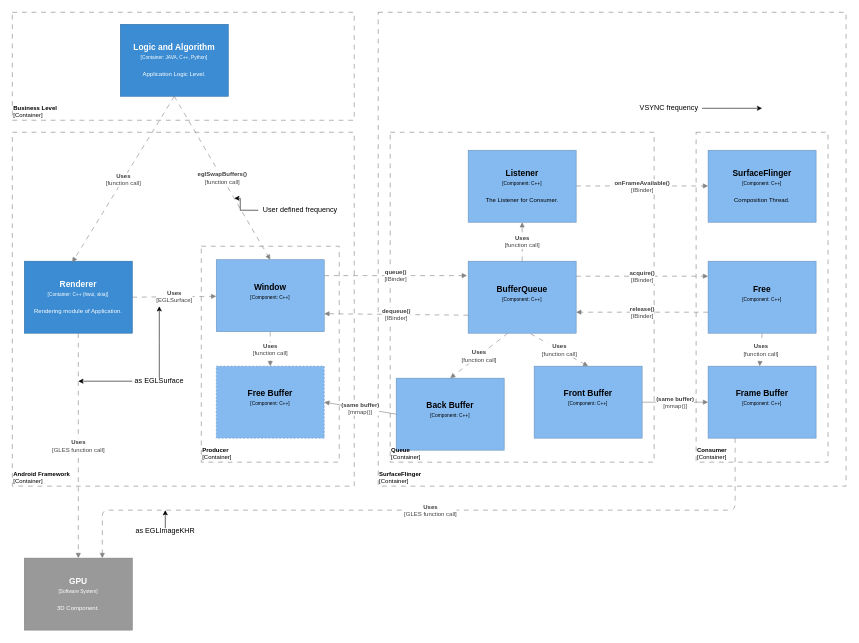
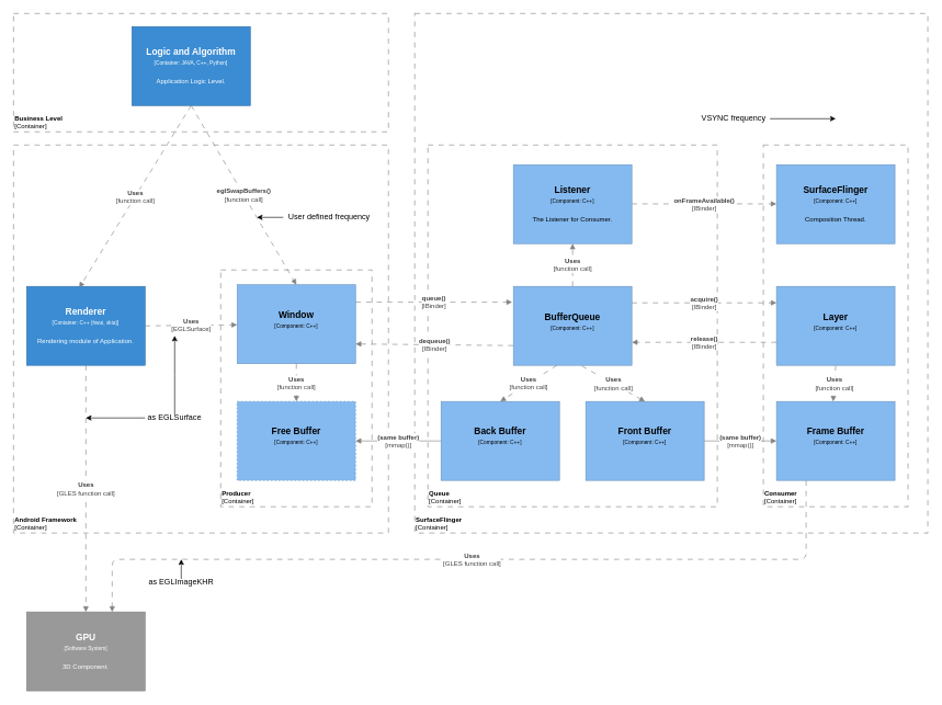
- <mxCell id="34" value="User defined frequency" style="text;html=1;strokeColor=none;fillColor=none;align=center;verticalAlign=middle;whiteSpace=wrap;rounded=0;" parent="1" vertex="1"><mxGeometry x="430" y="340" width="140" height="20" as="geometry" /></mxCell>
+ <mxCell id="34" value="User defined frequency" style="text;html=1;strokeColor=none;fillColor=none;align=center;verticalAlign=middle;whiteSpace=wrap;rounded=0;" parent="1" vertex="1"><mxGeometry x="430" y="320" width="140" height="20" as="geometry" /></mxCell>
- <mxCell id="9" value="&lt;div&gt;&lt;span style=&quot;font-size: 14px&quot;&gt;&lt;b&gt;Free&lt;/b&gt;&lt;/span&gt;&lt;/div&gt;&lt;div&gt;&lt;span style=&quot;font-size: 8px&quot;&gt;[Component: C++]&lt;/span&gt;&lt;/div&gt;&lt;div&gt;&lt;span style=&quot;font-size: 8px&quot;&gt;&lt;br&gt;&lt;/span&gt;&lt;/div&gt;&lt;div&gt;&lt;font size=&quot;1&quot;&gt;&lt;/font&gt;&lt;/div&gt;" style="rounded=0;whiteSpace=wrap;html=1;fillColor=#85baf0;fontColor=#000000;strokeColor=#6992BD;resizable=0;" parent="1" vertex="1"><mxGeometry x="1180" y="435" width="180" height="120" as="geometry" /></mxCell>
+ <mxCell id="9" value="&lt;div&gt;&lt;span style=&quot;font-size: 14px&quot;&gt;&lt;b&gt;Layer&lt;/b&gt;&lt;/span&gt;&lt;/div&gt;&lt;div&gt;&lt;span style=&quot;font-size: 8px&quot;&gt;[Component: C++]&lt;/span&gt;&lt;/div&gt;&lt;div&gt;&lt;span style=&quot;font-size: 8px&quot;&gt;&lt;br&gt;&lt;/span&gt;&lt;/div&gt;&lt;div&gt;&lt;font size=&quot;1&quot;&gt;&lt;/font&gt;&lt;/div&gt;" style="rounded=0;whiteSpace=wrap;html=1;fillColor=#85baf0;fontColor=#000000;strokeColor=#6992BD;resizable=0;" parent="1" vertex="1"><mxGeometry x="1180" y="435" width="180" height="120" as="geometry" /></mxCell>
- <mxCell id="7" value="&lt;div&gt;&lt;span style=&quot;font-size: 14px&quot;&gt;&lt;b&gt;Back Buffer&lt;/b&gt;&lt;/span&gt;&lt;/div&gt;&lt;div&gt;&lt;span style=&quot;font-size: 8px&quot;&gt;[Component: C++]&lt;/span&gt;&lt;/div&gt;&lt;div&gt;&lt;span style=&quot;font-size: 8px&quot;&gt;&lt;br&gt;&lt;/span&gt;&lt;/div&gt;&lt;div&gt;&lt;font size=&quot;1&quot;&gt;&lt;/font&gt;&lt;/div&gt;" style="rounded=0;whiteSpace=wrap;html=1;fillColor=#85baf0;fontColor=#000000;strokeColor=#6992BD;resizable=0;" parent="1" vertex="1"><mxGeometry x="660" y="630" width="180" height="120" as="geometry" /></mxCell>
+ <mxCell id="7" value="&lt;div&gt;&lt;span style=&quot;font-size: 14px&quot;&gt;&lt;b&gt;Back Buffer&lt;/b&gt;&lt;/span&gt;&lt;/div&gt;&lt;div&gt;&lt;span style=&quot;font-size: 8px&quot;&gt;[Component: C++]&lt;/span&gt;&lt;/div&gt;&lt;div&gt;&lt;span style=&quot;font-size: 8px&quot;&gt;&lt;br&gt;&lt;/span&gt;&lt;/div&gt;&lt;div&gt;&lt;font size=&quot;1&quot;&gt;&lt;/font&gt;&lt;/div&gt;" style="rounded=0;whiteSpace=wrap;html=1;fillColor=#85baf0;fontColor=#000000;strokeColor=#6992BD;resizable=0;" parent="1" vertex="1"><mxGeometry x="670" y="610" width="180" height="120" as="geometry" /></mxCell>
